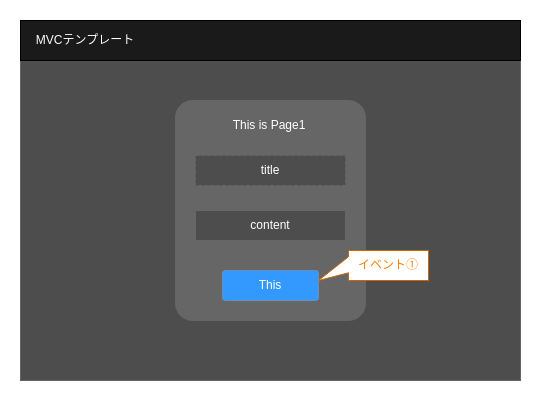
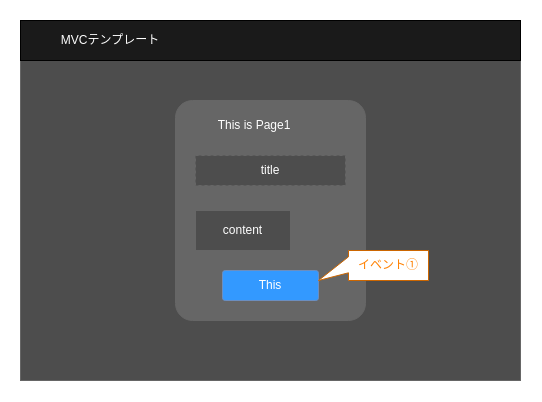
- <mxCell id="5" value="&lt;font color=&quot;#ffffff&quot;&gt;MVCテンプレート&lt;/font&gt;" style="text;html=1;strokeColor=none;fillColor=none;align=center;verticalAlign=middle;whiteSpace=wrap;rounded=0;" parent="1" vertex="1"><mxGeometry x="20" y="25" width="130" height="30" as="geometry" /></mxCell>
+ <mxCell id="5" value="&lt;font color=&quot;#ffffff&quot;&gt;MVCテンプレート&lt;/font&gt;" style="text;html=1;strokeColor=none;fillColor=none;align=center;verticalAlign=middle;whiteSpace=wrap;rounded=0;" parent="1" vertex="1"><mxGeometry x="45" y="25" width="130" height="30" as="geometry" /></mxCell>
- <mxCell id="7" value="&lt;font color=&quot;#ffffff&quot;&gt;This is Page1&lt;/font&gt;" style="text;html=1;strokeColor=none;fillColor=none;align=center;verticalAlign=middle;whiteSpace=wrap;rounded=0;" vertex="1" parent="1"><mxGeometry x="204" y="110" width="130" height="30" as="geometry" /></mxCell>
+ <mxCell id="7" value="&lt;font color=&quot;#ffffff&quot;&gt;This is Page1&lt;/font&gt;" style="text;html=1;strokeColor=none;fillColor=none;align=center;verticalAlign=middle;whiteSpace=wrap;rounded=0;" vertex="1" parent="1"><mxGeometry x="189" y="110" width="130" height="30" as="geometry" /></mxCell>
- <mxCell id="8" value="content" style="rounded=0;whiteSpace=wrap;html=1;fillColor=#4D4D4D;fontColor=#FFFFFF;strokeColor=#666666;" vertex="1" parent="1"><mxGeometry x="195" y="210" width="150" height="30" as="geometry" /></mxCell>
+ <mxCell id="8" value="content" style="rounded=0;whiteSpace=wrap;html=1;fillColor=#4D4D4D;fontColor=#FFFFFF;strokeColor=#666666;" vertex="1" parent="1"><mxGeometry x="195" y="210" width="95" height="40" as="geometry" /></mxCell>
